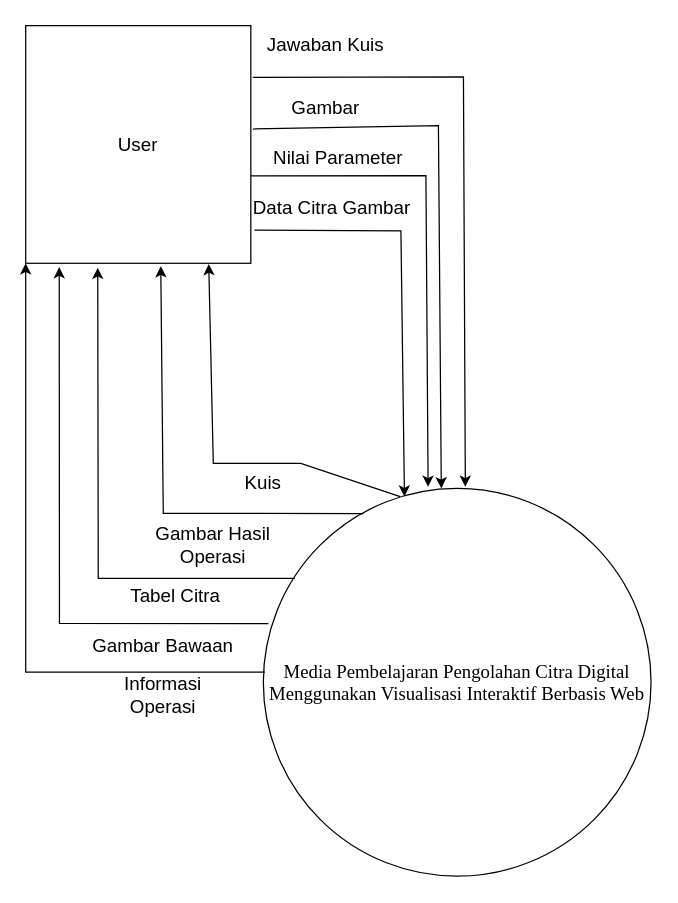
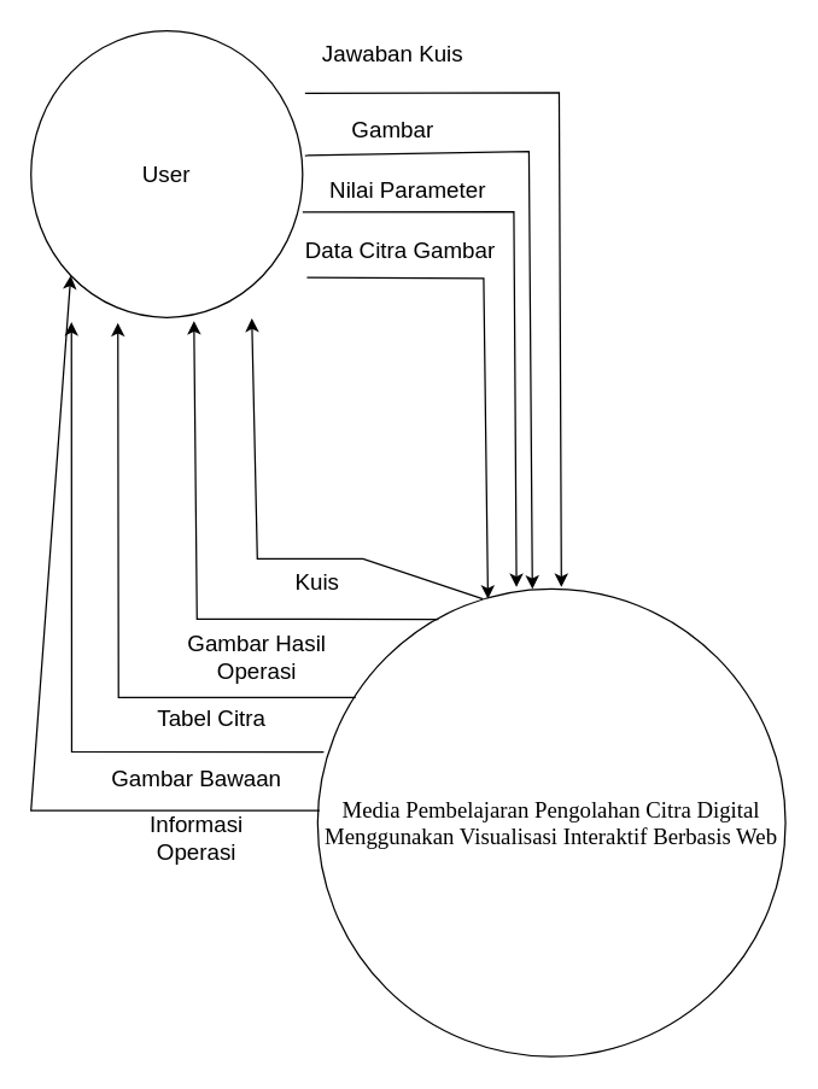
- <mxCell id="3" value="&lt;font style=&quot;font-size: 15px;&quot;&gt;User&lt;/font&gt;" style="rounded=0;whiteSpace=wrap;html=1;" parent="1" vertex="1"><mxGeometry x="20" y="20" width="180" height="190" as="geometry" /></mxCell>
+ <mxCell id="3" value="&lt;font style=&quot;font-size: 15px;&quot;&gt;User&lt;/font&gt;" style="ellipse;whiteSpace=wrap;html=1;" parent="1" vertex="1"><mxGeometry x="20" y="20" width="180" height="190" as="geometry" /></mxCell>
